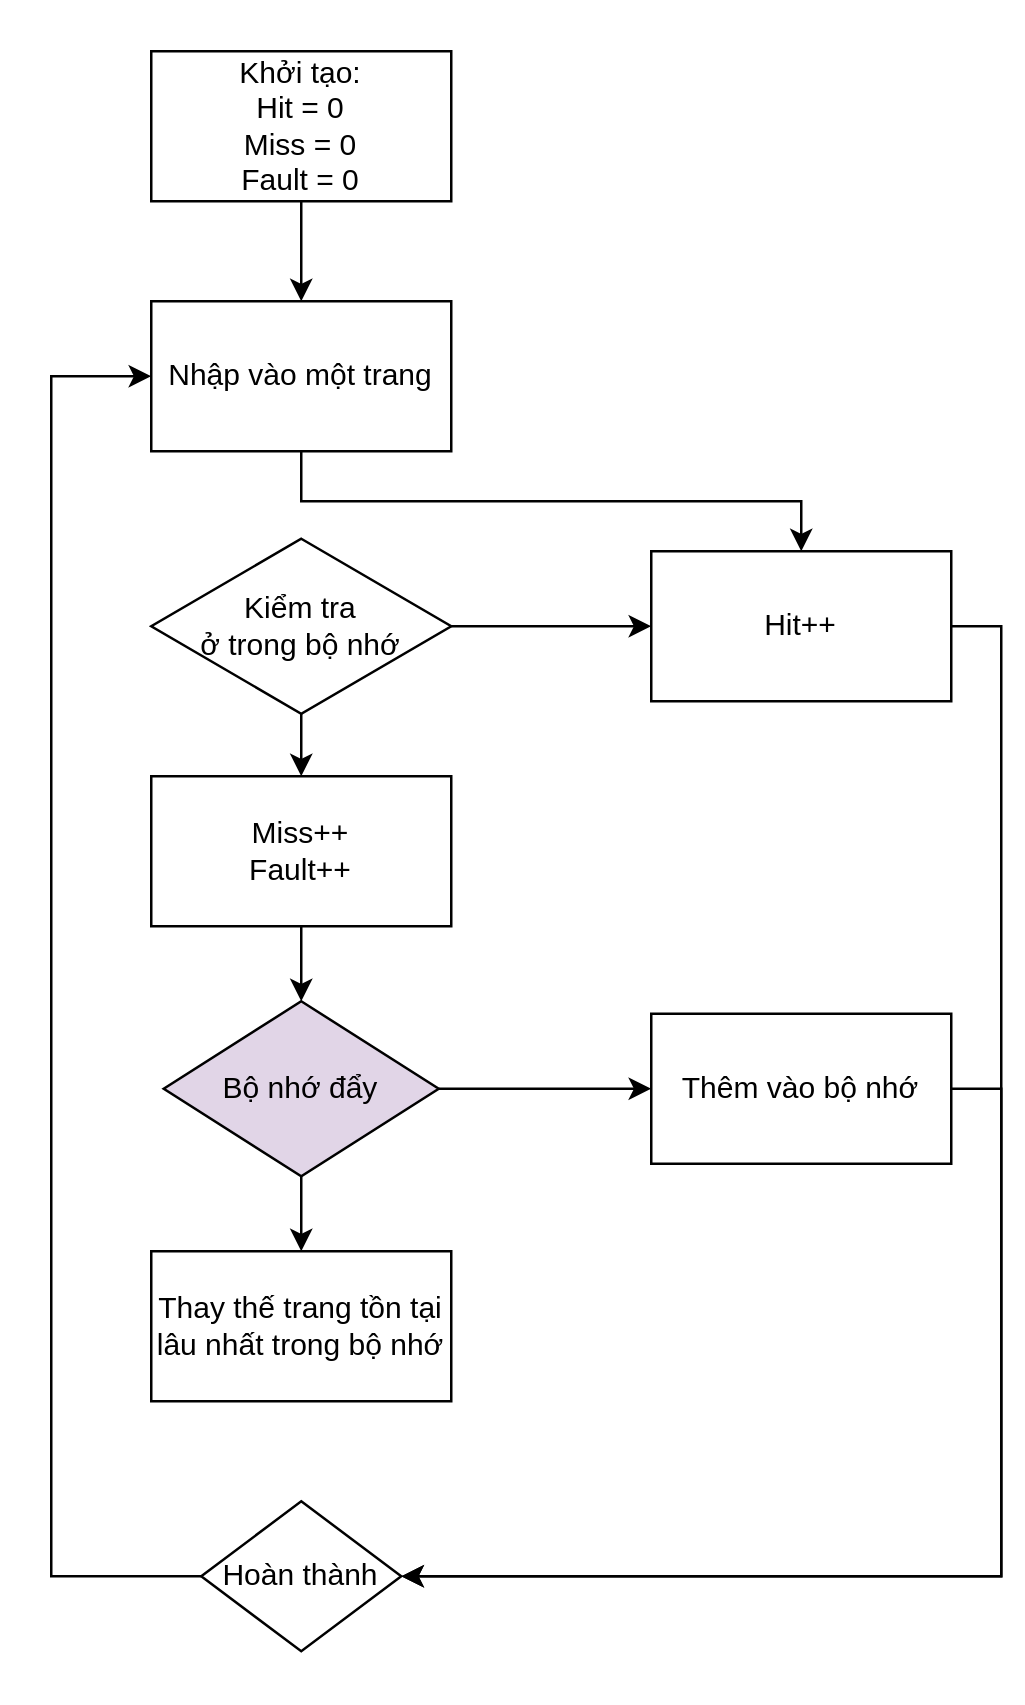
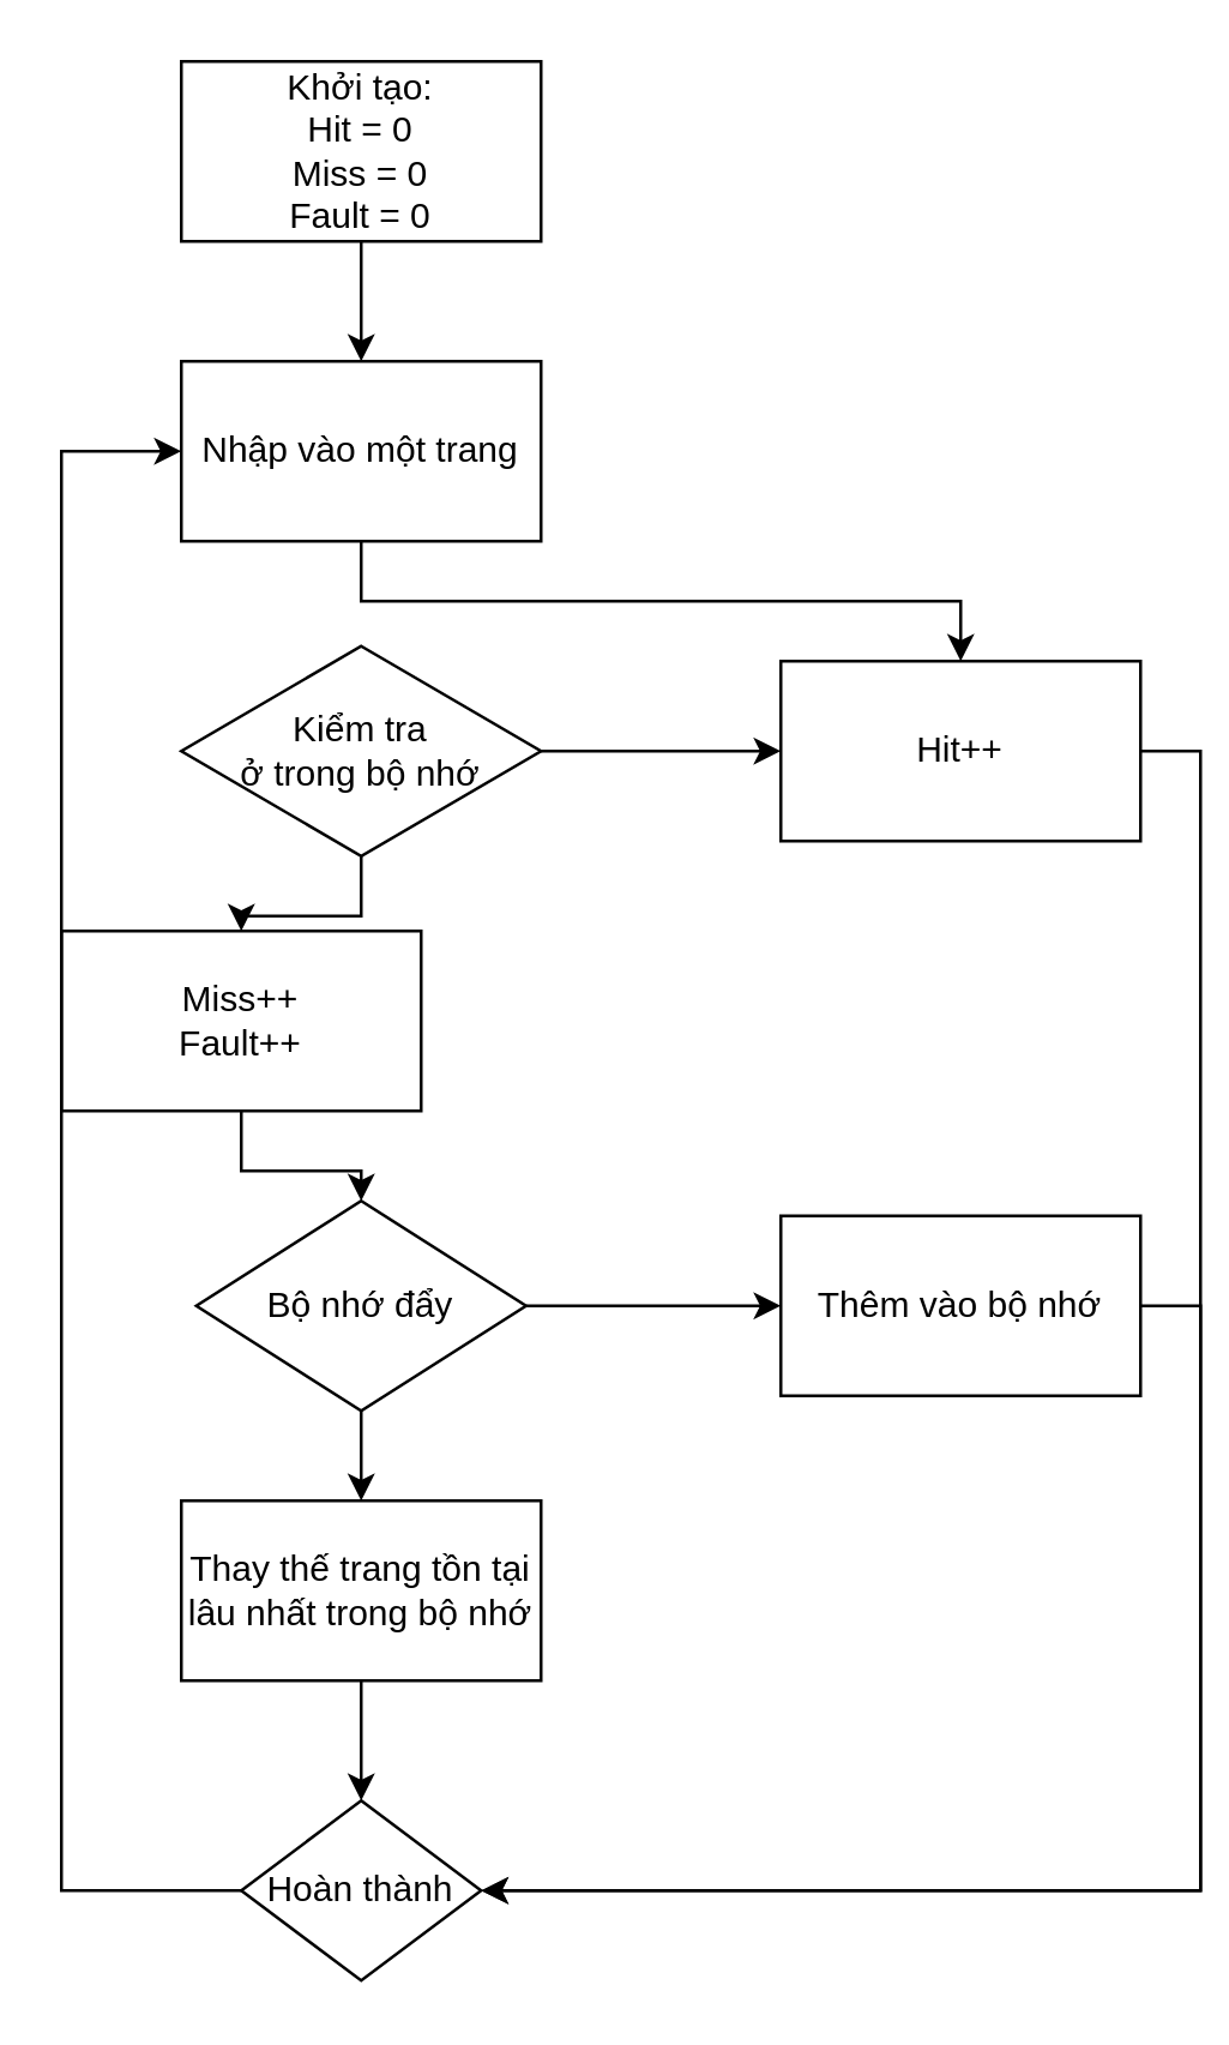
- <mxCell id="12" value="Miss++&lt;br&gt;Fault++" style="rounded=0;whiteSpace=wrap;html=1;" vertex="1" parent="1"><mxGeometry x="60" y="310" width="120" height="60" as="geometry" /></mxCell>
+ <mxCell id="12" value="Miss++&lt;br&gt;Fault++" style="rounded=0;whiteSpace=wrap;html=1;" vertex="1" parent="1"><mxGeometry x="20" y="310" width="120" height="60" as="geometry" /></mxCell>
- <mxCell id="15" value="Bộ nhớ đẩy" style="rhombus;whiteSpace=wrap;html=1;fillColor=#e1d5e7;" vertex="1" parent="1"><mxGeometry x="65" y="400" width="110" height="70" as="geometry" /></mxCell>
+ <mxCell id="15" value="Bộ nhớ đẩy" style="rhombus;whiteSpace=wrap;html=1;" vertex="1" parent="1"><mxGeometry x="65" y="400" width="110" height="70" as="geometry" /></mxCell>
+ <mxCell id="18" style="edgeStyle=orthogonalEdgeStyle;rounded=0;orthogonalLoop=1;jettySize=auto;html=1;exitX=0.5;exitY=1;exitDx=0;exitDy=0;entryX=0.5;entryY=0;entryDx=0;entryDy=0;" edge="1" parent="1" source="19" target="21"><mxGeometry relative="1" as="geometry" /></mxCell>
